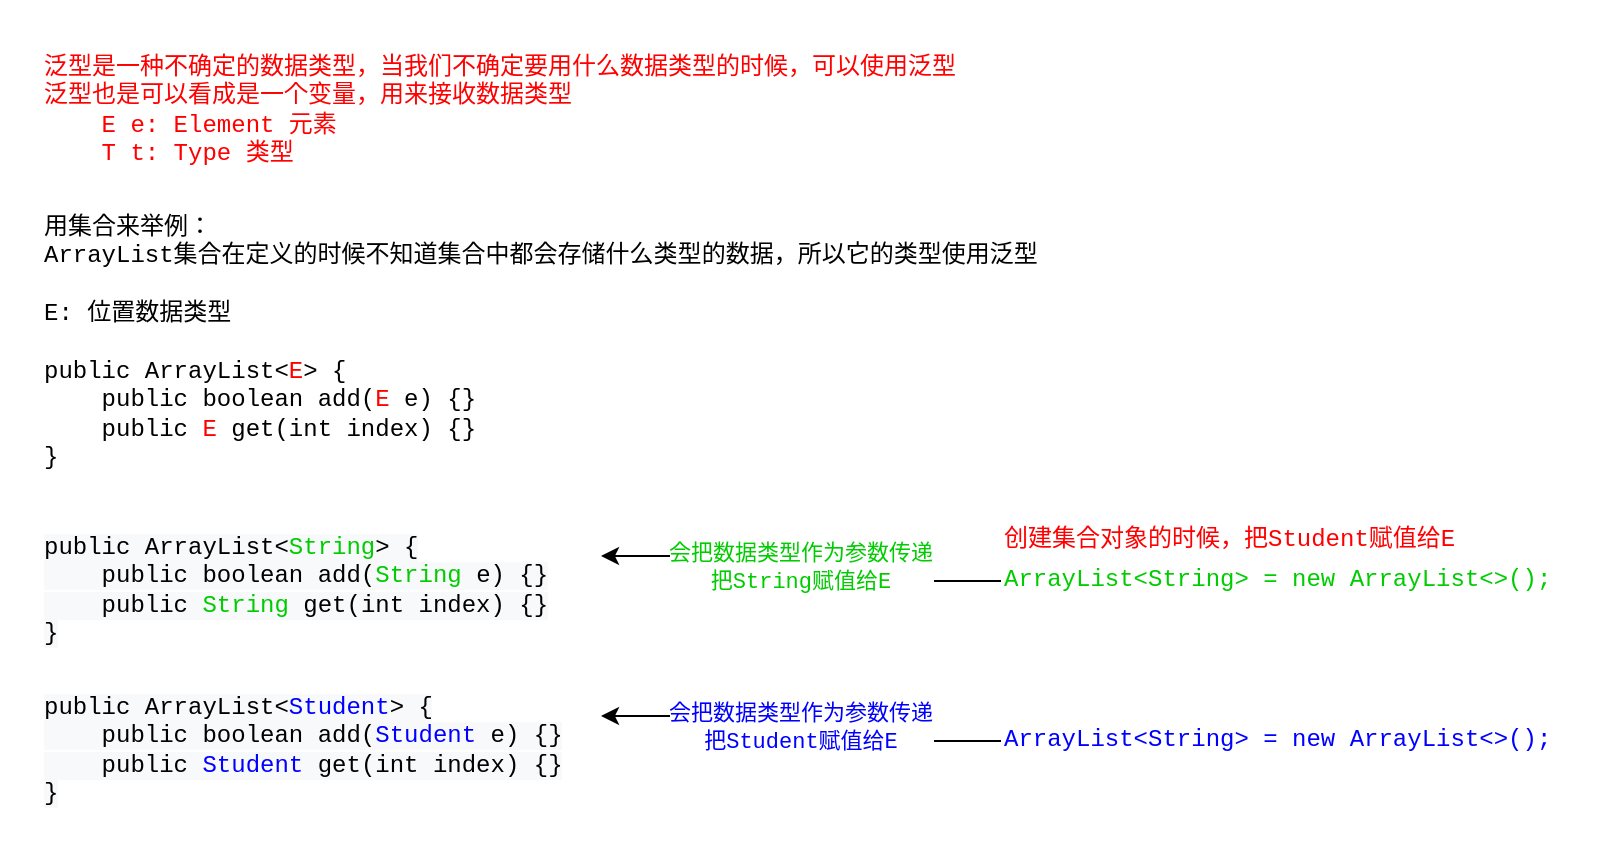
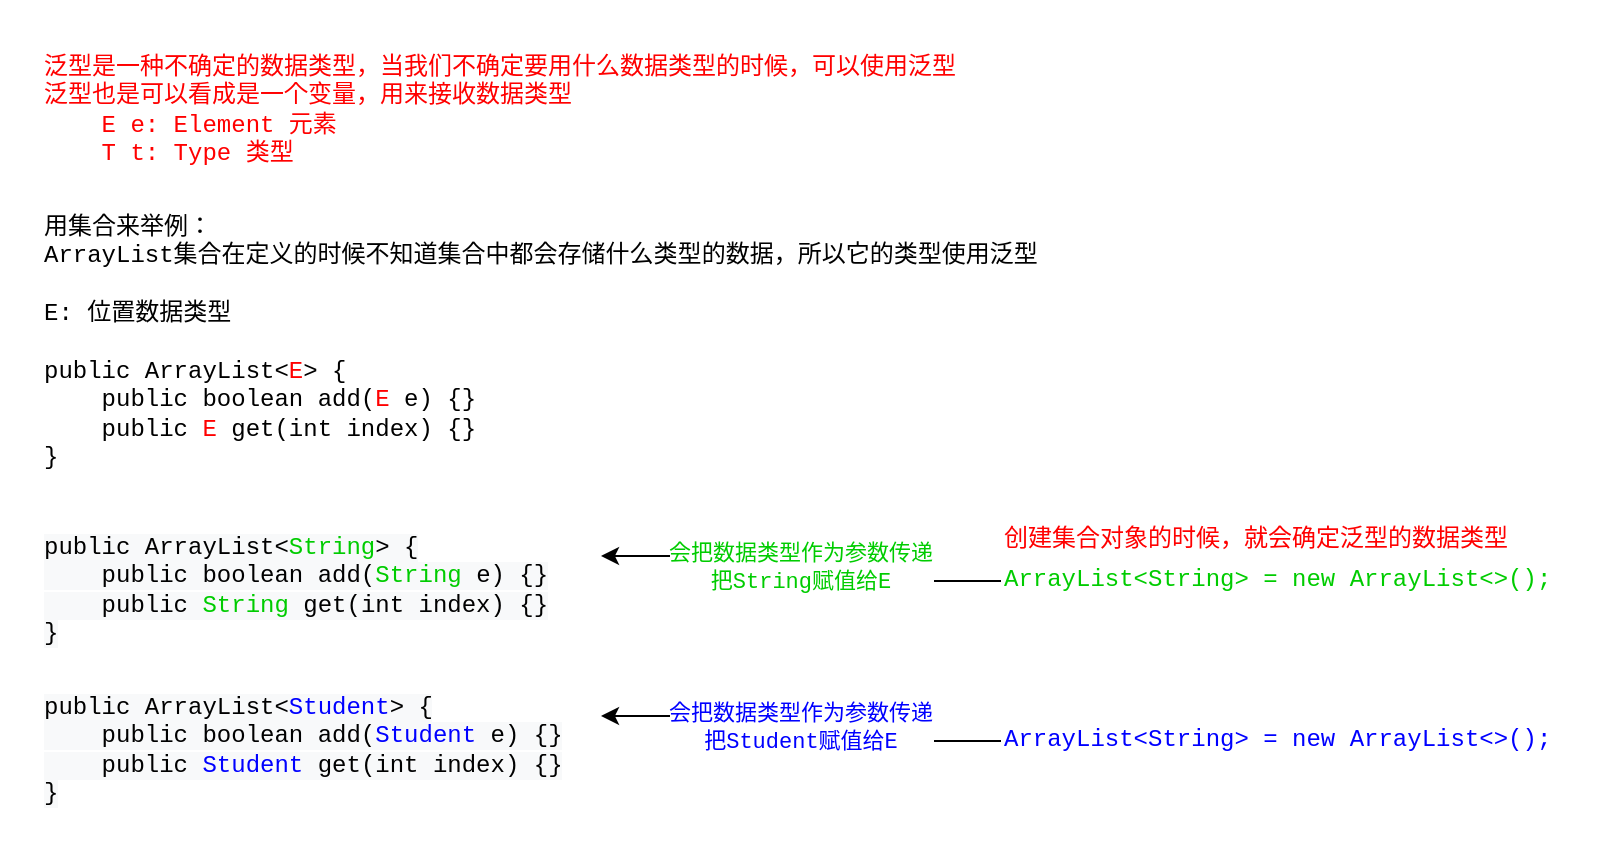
- <mxCell id="6" value="创建集合对象的时候，把Student赋值给E" style="text;html=1;align=left;verticalAlign=middle;resizable=0;points=[];autosize=1;fontFamily=Courier New;fontColor=#FF0000;" vertex="1" parent="1"><mxGeometry x="500" y="260" width="270" height="20" as="geometry" /></mxCell>
+ <mxCell id="6" value="创建集合对象的时候，就会确定泛型的数据类型" style="text;html=1;align=left;verticalAlign=middle;resizable=0;points=[];autosize=1;fontFamily=Courier New;fontColor=#FF0000;" vertex="1" parent="1"><mxGeometry x="500" y="260" width="270" height="20" as="geometry" /></mxCell>
